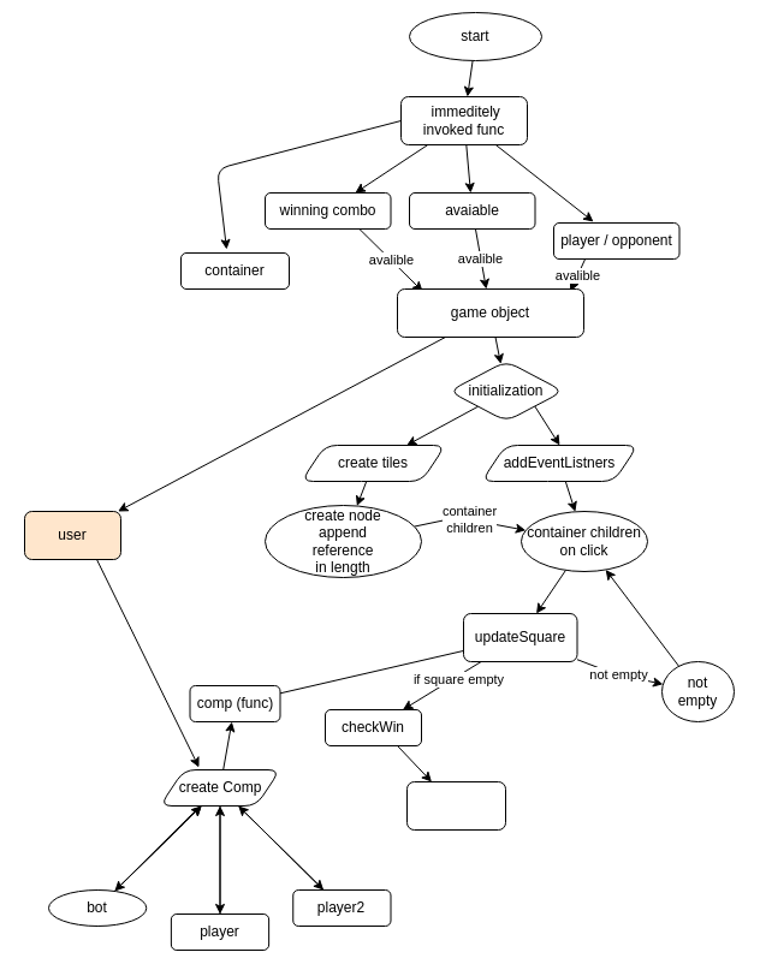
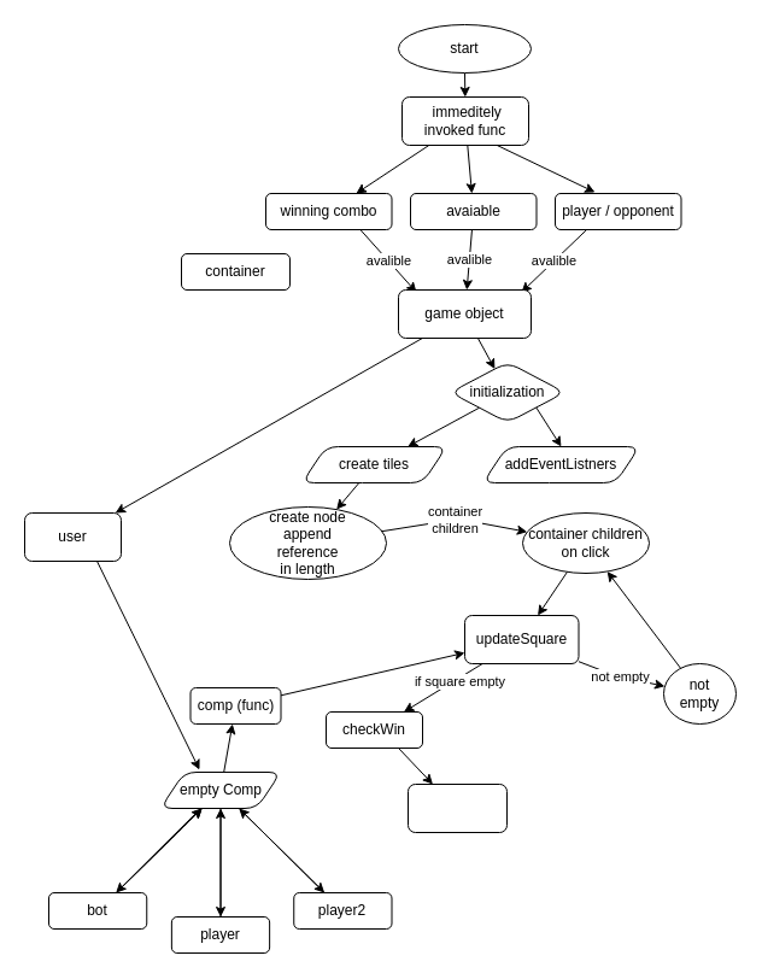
- <mxCell id="3" value="start" style="ellipse;whiteSpace=wrap;html=1;rounded=1;" parent="1" vertex="1"><mxGeometry x="340" y="10" width="110" height="40" as="geometry" /></mxCell>
+ <mxCell id="3" value="start" style="ellipse;whiteSpace=wrap;html=1;rounded=1;" parent="1" vertex="1"><mxGeometry x="330" y="20" width="110" height="40" as="geometry" /></mxCell>
- <mxCell id="7" style="edgeStyle=none;html=1;exitX=0;exitY=0.5;exitDx=0;exitDy=0;entryX=0.422;entryY=-0.1;entryDx=0;entryDy=0;entryPerimeter=0;" parent="1" source="8" target="15" edge="1"><mxGeometry relative="1" as="geometry"><mxPoint x="170" y="120" as="targetPoint" /><Array as="points"><mxPoint x="180" y="140" /></Array></mxGeometry></mxCell>
- <mxCell id="14" value="player / opponent" style="whiteSpace=wrap;html=1;rounded=1;" parent="1" vertex="1"><mxGeometry x="460" y="185" width="104.5" height="30" as="geometry" /></mxCell>
+ <mxCell id="14" value="player / opponent" style="whiteSpace=wrap;html=1;rounded=1;" parent="1" vertex="1"><mxGeometry x="460" y="160" width="104.5" height="30" as="geometry" /></mxCell>
- <mxCell id="18" value="game object" style="whiteSpace=wrap;html=1;rounded=1;" parent="1" vertex="1"><mxGeometry x="330" y="240" width="155" height="40" as="geometry" /></mxCell>
+ <mxCell id="18" value="game object" style="whiteSpace=wrap;html=1;rounded=1;" parent="1" vertex="1"><mxGeometry x="330" y="240" width="110" height="40" as="geometry" /></mxCell>
- <mxCell id="24" value="" style="edgeStyle=none;html=1;" parent="1" source="25" target="29" edge="1"><mxGeometry relative="1" as="geometry" /></mxCell>
- <mxCell id="54" value="user" style="whiteSpace=wrap;html=1;rounded=1;fillColor=#ffe6cc;" parent="1" vertex="1"><mxGeometry x="20" y="425" width="80" height="40" as="geometry" /></mxCell>
+ <mxCell id="54" value="user" style="whiteSpace=wrap;html=1;rounded=1;" parent="1" vertex="1"><mxGeometry x="20" y="425" width="80" height="40" as="geometry" /></mxCell>
- <mxCell id="27" value="create node&lt;br&gt;append&lt;br&gt;reference&lt;br&gt;in length" style="ellipse;whiteSpace=wrap;html=1;rounded=1;" parent="1" vertex="1"><mxGeometry x="220" y="420" width="130" height="60" as="geometry" /></mxCell>
+ <mxCell id="27" value="create node&lt;br&gt;append&lt;br&gt;reference&lt;br&gt;in length" style="ellipse;whiteSpace=wrap;html=1;rounded=1;" parent="1" vertex="1"><mxGeometry x="190" y="420" width="130" height="60" as="geometry" /></mxCell>
- <mxCell id="39" value="" style="edgeStyle=none;html=1;endArrow=none;" parent="1" source="40" target="33" edge="1"><mxGeometry relative="1" as="geometry" /></mxCell>
+ <mxCell id="39" value="" style="edgeStyle=none;html=1;" parent="1" source="40" target="33" edge="1"><mxGeometry relative="1" as="geometry" /></mxCell>
- <mxCell id="45" value="create Comp" style="shape=parallelogram;perimeter=parallelogramPerimeter;whiteSpace=wrap;html=1;fixedSize=1;rounded=1;" parent="1" vertex="1"><mxGeometry x="132.5" y="640" width="100" height="30" as="geometry" /></mxCell>
+ <mxCell id="45" value="empty Comp" style="shape=parallelogram;perimeter=parallelogramPerimeter;whiteSpace=wrap;html=1;fixedSize=1;rounded=1;" parent="1" vertex="1"><mxGeometry x="132.5" y="640" width="100" height="30" as="geometry" /></mxCell>
- <mxCell id="50" value="bot" style="ellipse;whiteSpace=wrap;html=1;" parent="1" vertex="1"><mxGeometry x="40" y="740" width="81.25" height="30" as="geometry" /></mxCell>
+ <mxCell id="50" value="bot" style="rounded=1;whiteSpace=wrap;html=1;" parent="1" vertex="1"><mxGeometry x="40" y="740" width="81.25" height="30" as="geometry" /></mxCell>
